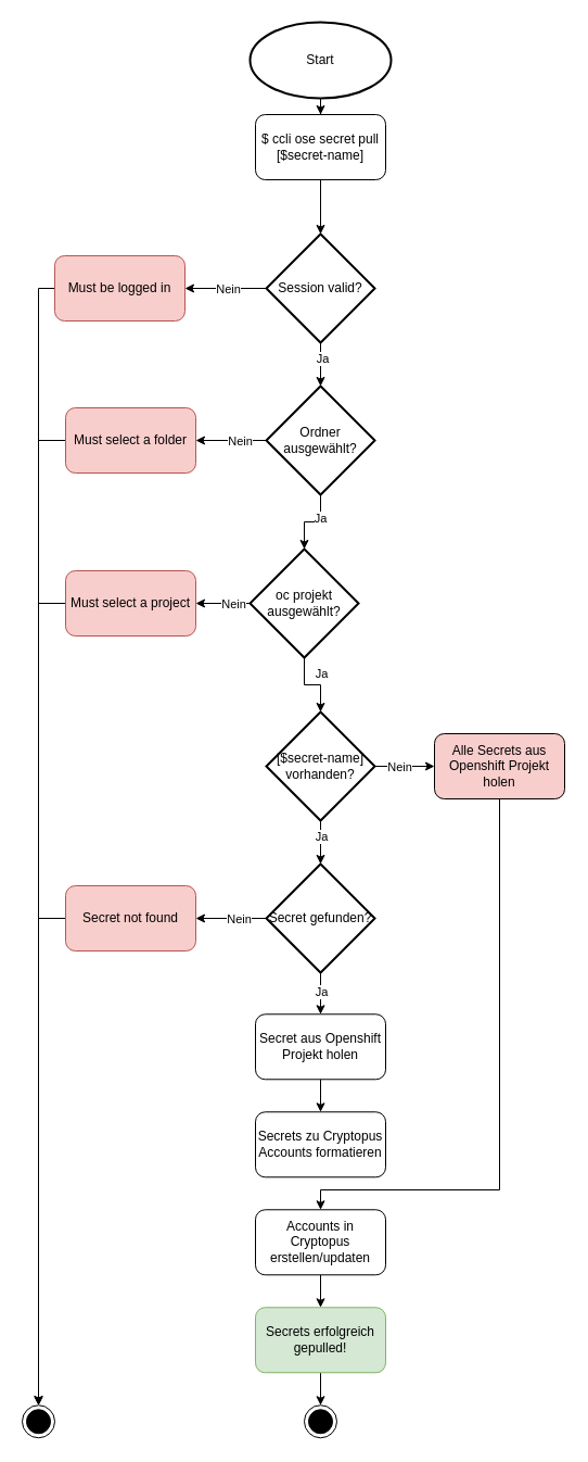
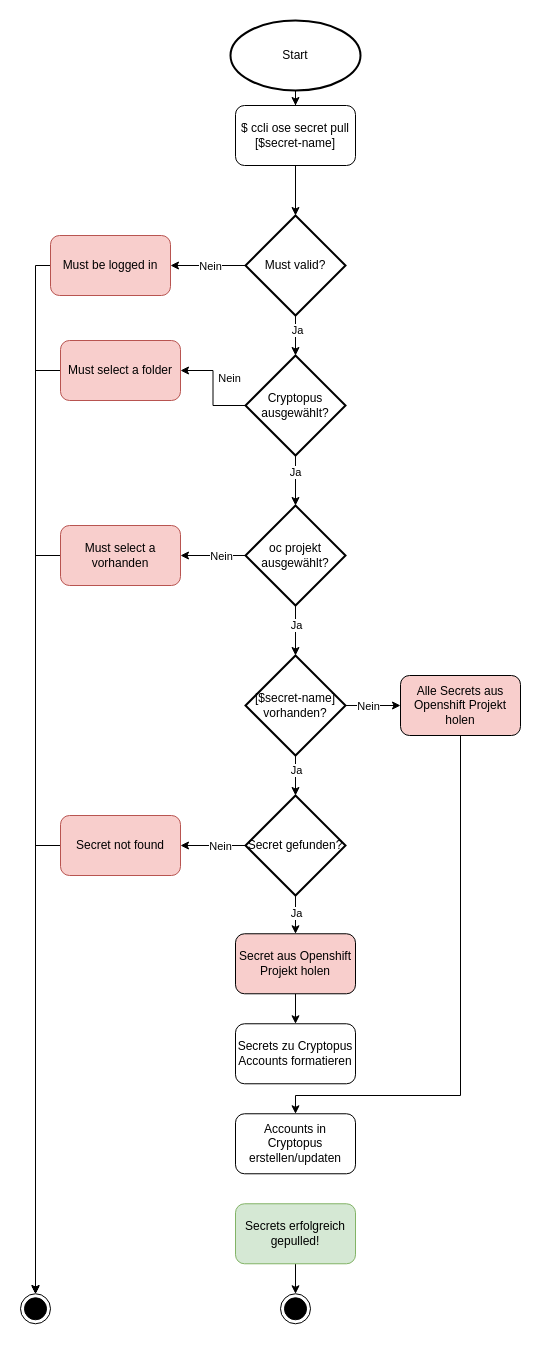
- <mxCell id="9" value="Session valid?" style="strokeWidth=2;html=1;shape=mxgraph.flowchart.decision;whiteSpace=wrap;" parent="1" vertex="1"><mxGeometry x="245" y="215" width="100" height="100" as="geometry" /></mxCell>
+ <mxCell id="9" value="Must valid?" style="strokeWidth=2;html=1;shape=mxgraph.flowchart.decision;whiteSpace=wrap;" parent="1" vertex="1"><mxGeometry x="245" y="215" width="100" height="100" as="geometry" /></mxCell>
- <mxCell id="20" value="Must select a folder" style="rounded=1;whiteSpace=wrap;html=1;fillColor=#f8cecc;strokeColor=#b85450;" parent="1" vertex="1"><mxGeometry x="60" y="375" width="120" height="60" as="geometry" /></mxCell>
+ <mxCell id="20" value="Must select a folder" style="rounded=1;whiteSpace=wrap;html=1;fillColor=#f8cecc;strokeColor=#b85450;" parent="1" vertex="1"><mxGeometry x="60" y="340" width="120" height="60" as="geometry" /></mxCell>
- <mxCell id="18" value="Ordner ausgewählt?" style="strokeWidth=2;html=1;shape=mxgraph.flowchart.decision;whiteSpace=wrap;" parent="1" vertex="1"><mxGeometry x="245" y="355" width="100" height="100" as="geometry" /></mxCell>
+ <mxCell id="18" value="Cryptopus ausgewählt?" style="strokeWidth=2;html=1;shape=mxgraph.flowchart.decision;whiteSpace=wrap;" parent="1" vertex="1"><mxGeometry x="245" y="355" width="100" height="100" as="geometry" /></mxCell>
- <mxCell id="33" value="Must select a project" style="rounded=1;whiteSpace=wrap;html=1;fillColor=#f8cecc;strokeColor=#b85450;" parent="1" vertex="1"><mxGeometry x="60" y="525" width="120" height="60" as="geometry" /></mxCell>
+ <mxCell id="33" value="Must select a vorhanden" style="rounded=1;whiteSpace=wrap;html=1;fillColor=#f8cecc;strokeColor=#b85450;" parent="1" vertex="1"><mxGeometry x="60" y="525" width="120" height="60" as="geometry" /></mxCell>
- <mxCell id="24" value="oc projekt ausgewählt?" style="strokeWidth=2;html=1;shape=mxgraph.flowchart.decision;whiteSpace=wrap;" parent="1" vertex="1"><mxGeometry x="230" y="505" width="100" height="100" as="geometry" /></mxCell>
+ <mxCell id="24" value="oc projekt ausgewählt?" style="strokeWidth=2;html=1;shape=mxgraph.flowchart.decision;whiteSpace=wrap;" parent="1" vertex="1"><mxGeometry x="245" y="505" width="100" height="100" as="geometry" /></mxCell>
- <mxCell id="45" value="Secret aus Openshift Projekt holen" style="rounded=1;whiteSpace=wrap;html=1;" parent="1" vertex="1"><mxGeometry x="235" y="933.28" width="120" height="60" as="geometry" /></mxCell>
+ <mxCell id="45" value="Secret aus Openshift Projekt holen" style="rounded=1;whiteSpace=wrap;html=1;fillColor=#f8cecc;" parent="1" vertex="1"><mxGeometry x="235" y="933.28" width="120" height="60" as="geometry" /></mxCell>
- <mxCell id="46" style="edgeStyle=orthogonalEdgeStyle;rounded=0;orthogonalLoop=1;jettySize=auto;html=1;" parent="1" source="47" target="49" edge="1"><mxGeometry relative="1" as="geometry" /></mxCell>
